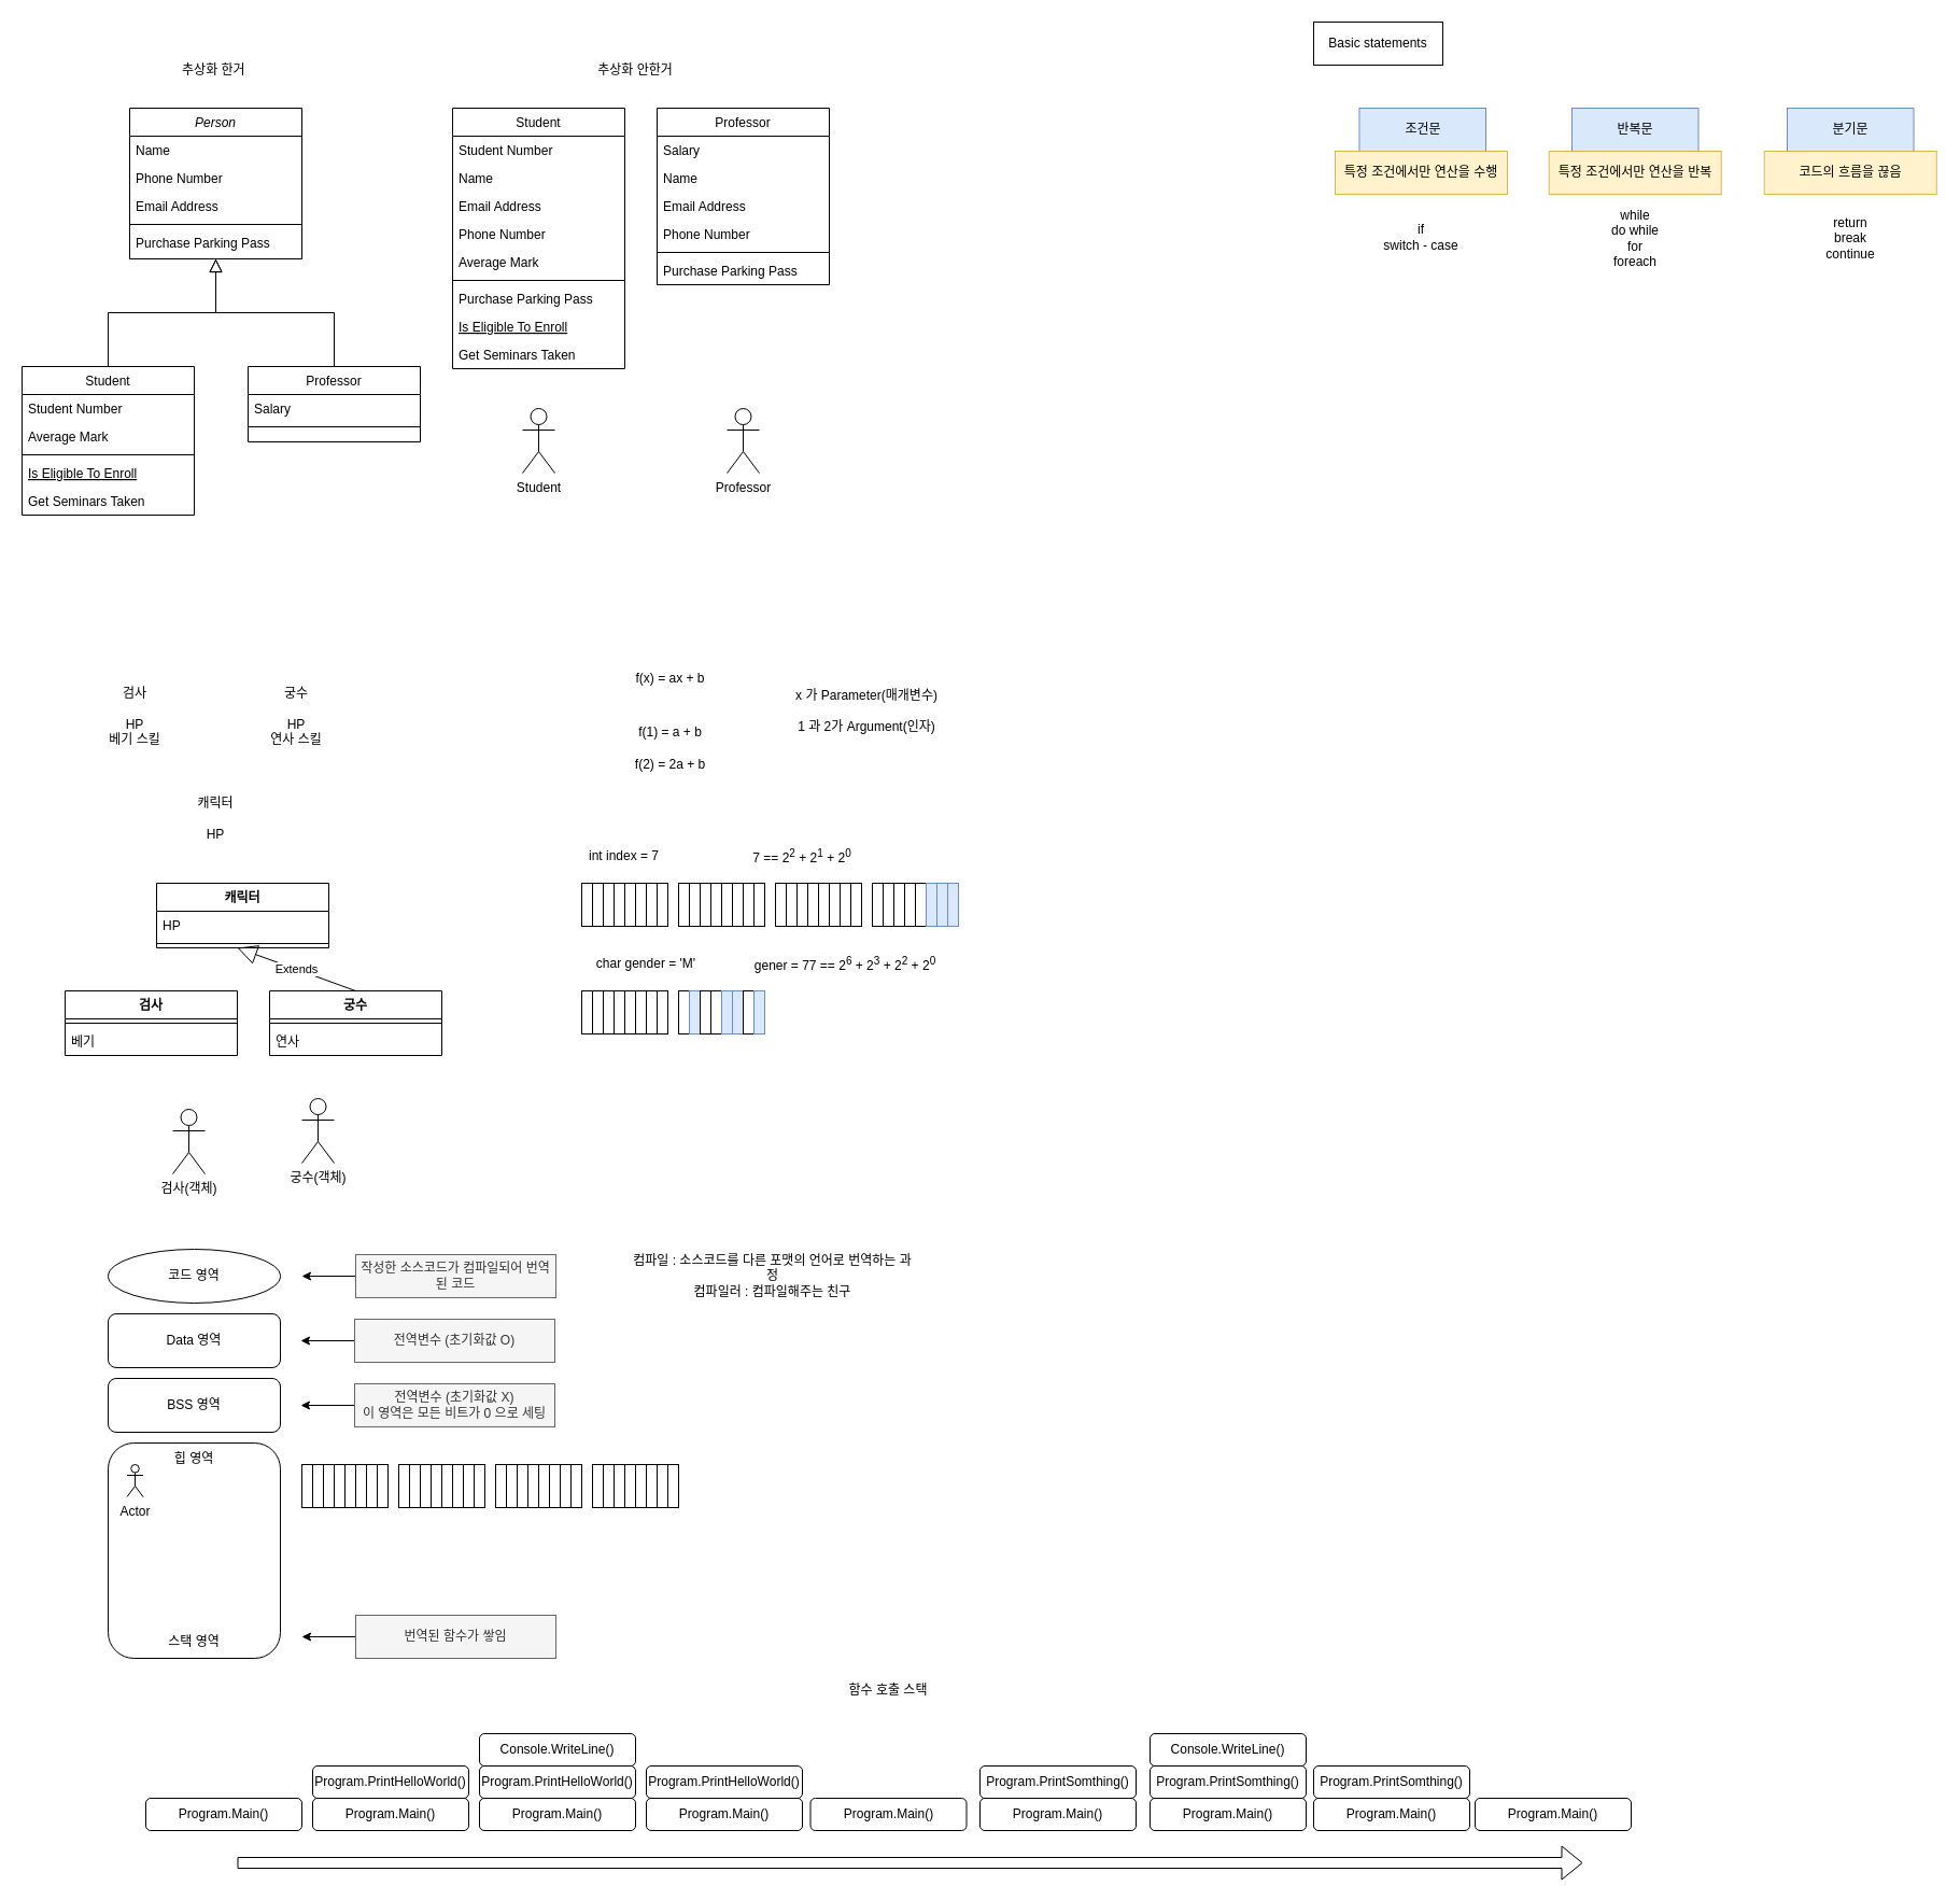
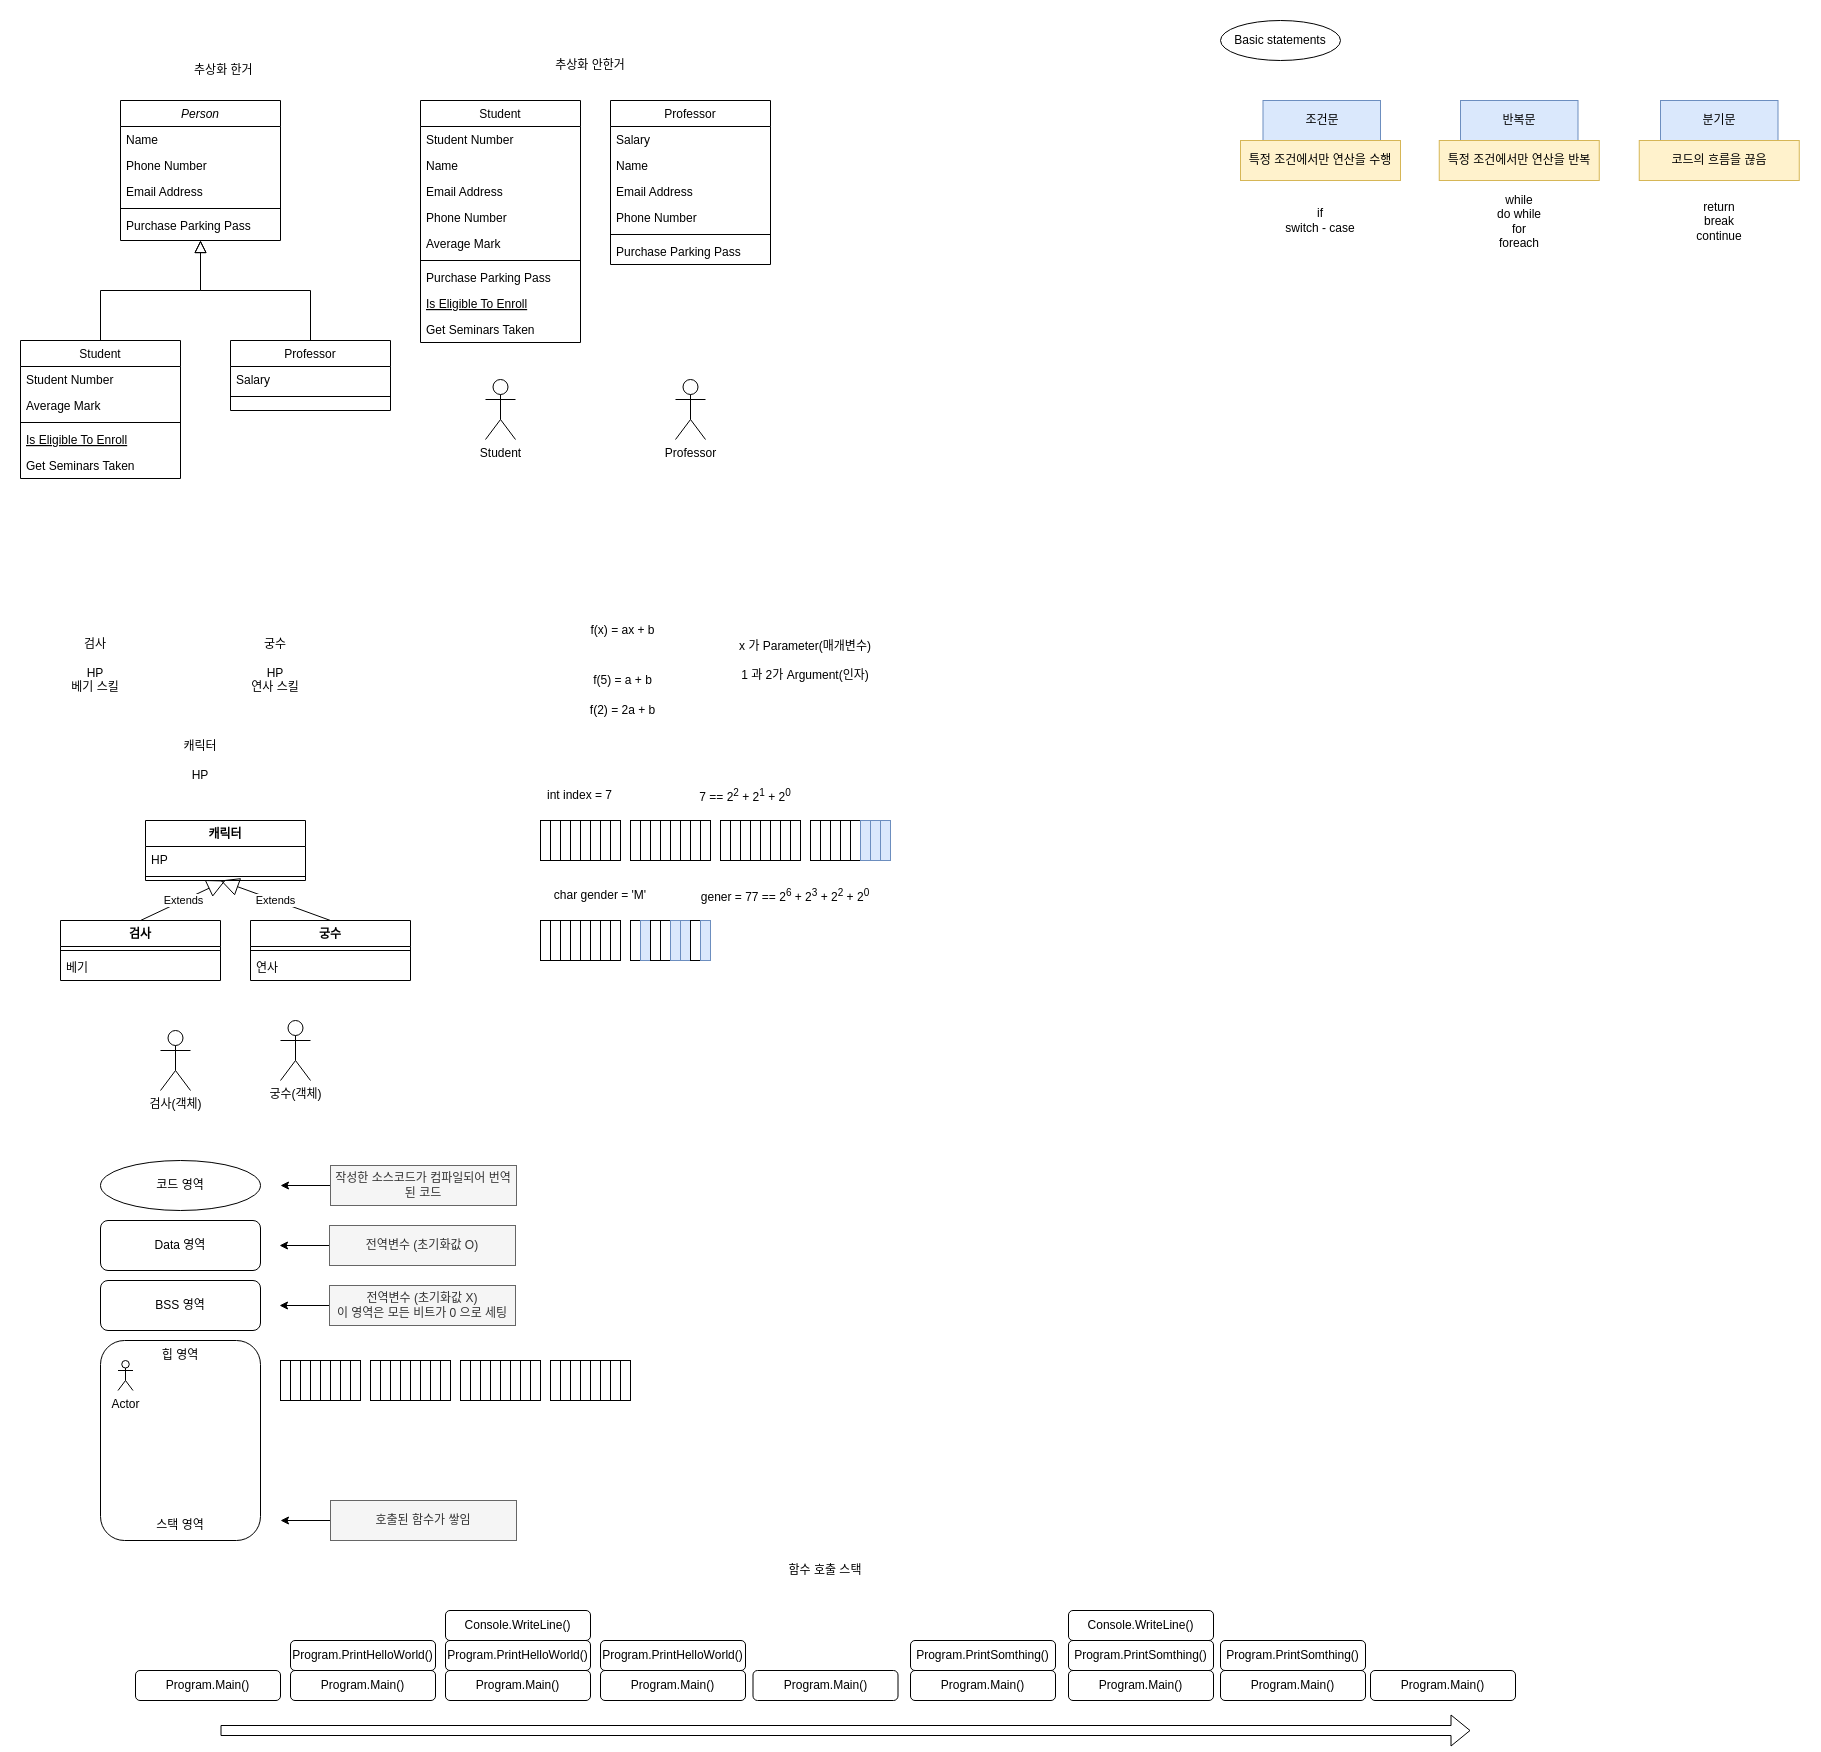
- <mxCell id="179" value="Basic statements" style="rounded=0;whiteSpace=wrap;html=1;" vertex="1" parent="1"><mxGeometry x="1220" y="20" width="120" height="40" as="geometry" /></mxCell>
+ <mxCell id="179" value="Basic statements" style="ellipse;whiteSpace=wrap;html=1;" vertex="1" parent="1"><mxGeometry x="1220" y="20" width="120" height="40" as="geometry" /></mxCell>
- <mxCell id="109" value="추상화 한거&amp;nbsp;" style="text;html=1;strokeColor=none;fillColor=none;align=center;verticalAlign=middle;whiteSpace=wrap;rounded=0;" parent="1" vertex="1"><mxGeometry x="95" y="50" width="210" height="30" as="geometry" /></mxCell>
+ <mxCell id="109" value="추상화 한거&amp;nbsp;" style="text;html=1;strokeColor=none;fillColor=none;align=center;verticalAlign=middle;whiteSpace=wrap;rounded=0;" parent="1" vertex="1"><mxGeometry x="120" y="55" width="210" height="30" as="geometry" /></mxCell>
- <mxCell id="38" value="검사&lt;br&gt;&lt;br&gt;HP&lt;br&gt;베기 스킬&lt;br&gt;" style="text;html=1;strokeColor=none;fillColor=none;align=center;verticalAlign=middle;whiteSpace=wrap;rounded=0;" parent="1" vertex="1"><mxGeometry x="70" y="620" width="110" height="90" as="geometry" /></mxCell>
+ <mxCell id="38" value="검사&lt;br&gt;&lt;br&gt;HP&lt;br&gt;베기 스킬&lt;br&gt;" style="text;html=1;strokeColor=none;fillColor=none;align=center;verticalAlign=middle;whiteSpace=wrap;rounded=0;" parent="1" vertex="1"><mxGeometry x="40" y="620" width="110" height="90" as="geometry" /></mxCell>
- <mxCell id="55" value="f(1) = a + b" style="text;html=1;strokeColor=none;fillColor=none;align=center;verticalAlign=middle;whiteSpace=wrap;rounded=0;" parent="1" vertex="1"><mxGeometry x="540" y="665" width="165" height="30" as="geometry" /></mxCell>
+ <mxCell id="55" value="f(5) = a + b" style="text;html=1;strokeColor=none;fillColor=none;align=center;verticalAlign=middle;whiteSpace=wrap;rounded=0;" parent="1" vertex="1"><mxGeometry x="540" y="665" width="165" height="30" as="geometry" /></mxCell>
+ <mxCell id="50" value="Extends" style="endArrow=block;endSize=16;endFill=0;html=1;rounded=0;entryX=0.5;entryY=1;entryDx=0;entryDy=0;exitX=0.5;exitY=0;exitDx=0;exitDy=0;" parent="1" source="44" target="41" edge="1"><mxGeometry width="160" relative="1" as="geometry"><mxPoint x="310" y="880" as="sourcePoint" /><mxPoint x="470" y="880" as="targetPoint" /></mxGeometry></mxCell>
- <mxCell id="120" value="컴파일 : 소스코드를 다른 포맷의 언어로 번역하는 과정&lt;br&gt;컴파일러 : 컴파일해주는 친구" style="text;html=1;strokeColor=none;fillColor=none;align=center;verticalAlign=middle;whiteSpace=wrap;rounded=0;" parent="1" vertex="1"><mxGeometry x="585" y="1149" width="265" height="71" as="geometry" /></mxCell>
- <mxCell id="122" value="번역된 함수가 쌓임" style="text;html=1;strokeColor=#666666;fillColor=#f5f5f5;align=center;verticalAlign=middle;whiteSpace=wrap;rounded=0;fontColor=#333333;" parent="1" vertex="1"><mxGeometry x="330" y="1500" width="186" height="40" as="geometry" /></mxCell>
+ <mxCell id="122" value="호출된 함수가 쌓임" style="text;html=1;strokeColor=#666666;fillColor=#f5f5f5;align=center;verticalAlign=middle;whiteSpace=wrap;rounded=0;fontColor=#333333;" parent="1" vertex="1"><mxGeometry x="330" y="1500" width="186" height="40" as="geometry" /></mxCell>
